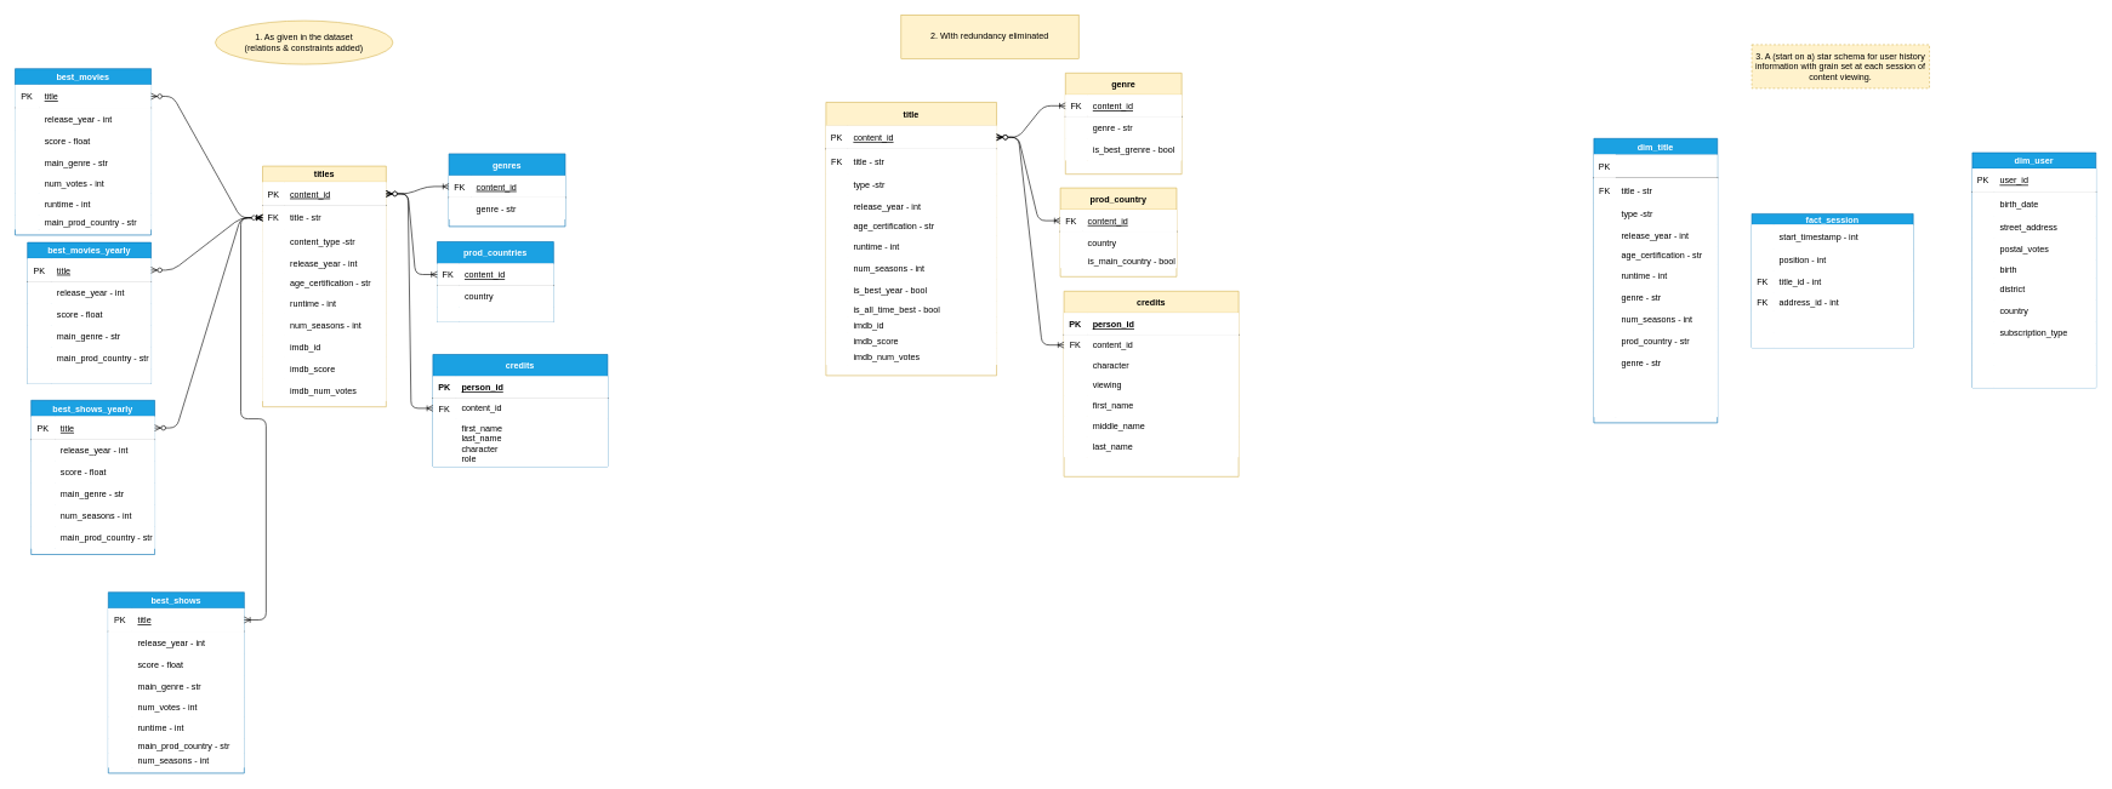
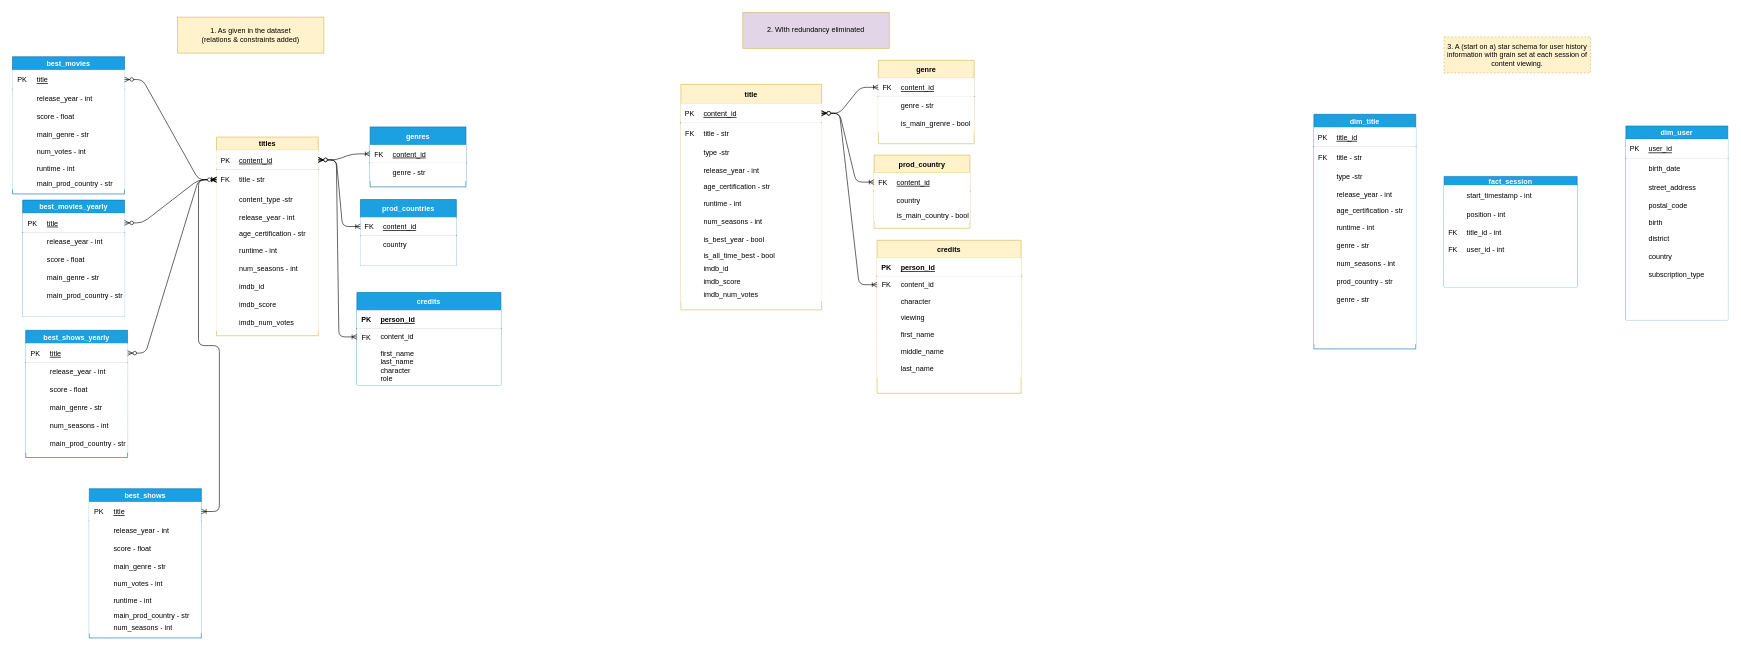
- <mxCell id="322" value="2. WIth redundancy eliminated" style="rounded=0;whiteSpace=wrap;html=1;fillColor=#fff2cc;strokeColor=#d6b656;" parent="1" vertex="1"><mxGeometry x="1237.21" y="20" width="244" height="60" as="geometry" /></mxCell>
+ <mxCell id="322" value="2. WIth redundancy eliminated" style="rounded=0;whiteSpace=wrap;html=1;fillColor=#e1d5e7;strokeColor=#d6b656;" parent="1" vertex="1"><mxGeometry x="1237.21" y="20" width="244" height="60" as="geometry" /></mxCell>
- <mxCell id="321" value="1. As given in the dataset &lt;br&gt;(relations &amp;amp; constraints added)" style="ellipse;whiteSpace=wrap;html=1;fillColor=#fff2cc;strokeColor=#d6b656;" parent="1" vertex="1"><mxGeometry x="295" y="28" width="244" height="60" as="geometry" /></mxCell>
+ <mxCell id="321" value="1. As given in the dataset &lt;br&gt;(relations &amp;amp; constraints added)" style="rounded=0;whiteSpace=wrap;html=1;fillColor=#fff2cc;strokeColor=#d6b656;" parent="1" vertex="1"><mxGeometry x="295" y="28" width="244" height="60" as="geometry" /></mxCell>
- <mxCell id="307" value="is_best_grenre - bool" style="shape=partialRectangle;overflow=hidden;connectable=0;top=0;left=0;bottom=0;right=0;align=left;spacingLeft=6;" parent="305" vertex="1"><mxGeometry x="30" width="129.75" height="30" as="geometry"><mxRectangle width="129.75" height="30" as="alternateBounds" /></mxGeometry></mxCell>
+ <mxCell id="307" value="is_main_grenre - bool" style="shape=partialRectangle;overflow=hidden;connectable=0;top=0;left=0;bottom=0;right=0;align=left;spacingLeft=6;" parent="305" vertex="1"><mxGeometry x="30" width="129.75" height="30" as="geometry"><mxRectangle width="129.75" height="30" as="alternateBounds" /></mxGeometry></mxCell>
+ <mxCell id="205" value="title_id" style="shape=partialRectangle;overflow=hidden;connectable=0;top=0;left=0;bottom=0;right=0;align=left;spacingLeft=6;fontStyle=4;" parent="203" vertex="1"><mxGeometry x="30" width="139.75" height="32" as="geometry"><mxRectangle width="139.75" height="32" as="alternateBounds" /></mxGeometry></mxCell>
- <mxCell id="183" value="postal_votes" style="shape=partialRectangle;overflow=hidden;connectable=0;top=0;left=0;bottom=0;right=0;align=left;spacingLeft=6;" parent="181" vertex="1"><mxGeometry x="30" width="139.75" height="30" as="geometry"><mxRectangle width="139.75" height="30" as="alternateBounds" /></mxGeometry></mxCell>
+ <mxCell id="183" value="postal_code" style="shape=partialRectangle;overflow=hidden;connectable=0;top=0;left=0;bottom=0;right=0;align=left;spacingLeft=6;" parent="181" vertex="1"><mxGeometry x="30" width="139.75" height="30" as="geometry"><mxRectangle width="139.75" height="30" as="alternateBounds" /></mxGeometry></mxCell>
- <mxCell id="164" value="address_id - int" style="shape=partialRectangle;overflow=hidden;connectable=0;top=0;left=0;bottom=0;right=0;align=left;spacingLeft=6;" parent="162" vertex="1"><mxGeometry x="30" width="191.75" height="25" as="geometry"><mxRectangle width="191.75" height="25" as="alternateBounds" /></mxGeometry></mxCell>
+ <mxCell id="164" value="user_id - int" style="shape=partialRectangle;overflow=hidden;connectable=0;top=0;left=0;bottom=0;right=0;align=left;spacingLeft=6;" parent="162" vertex="1"><mxGeometry x="30" width="191.75" height="25" as="geometry"><mxRectangle width="191.75" height="25" as="alternateBounds" /></mxGeometry></mxCell>
